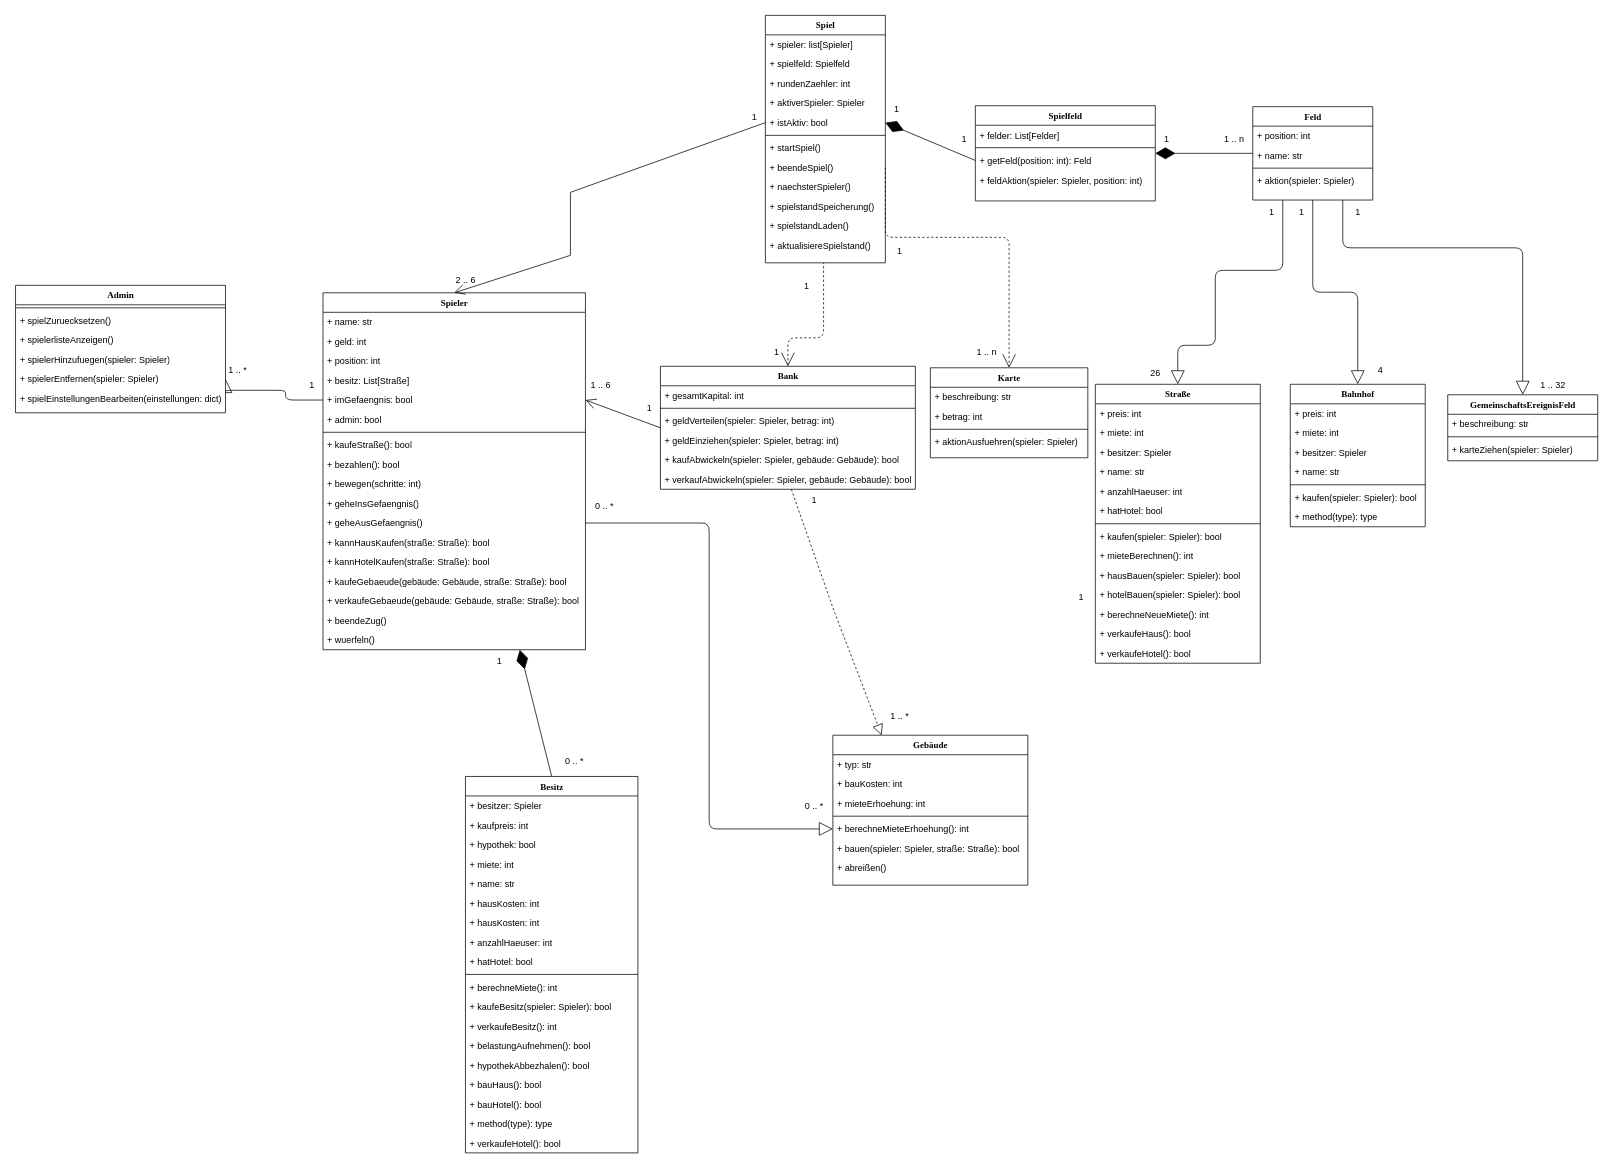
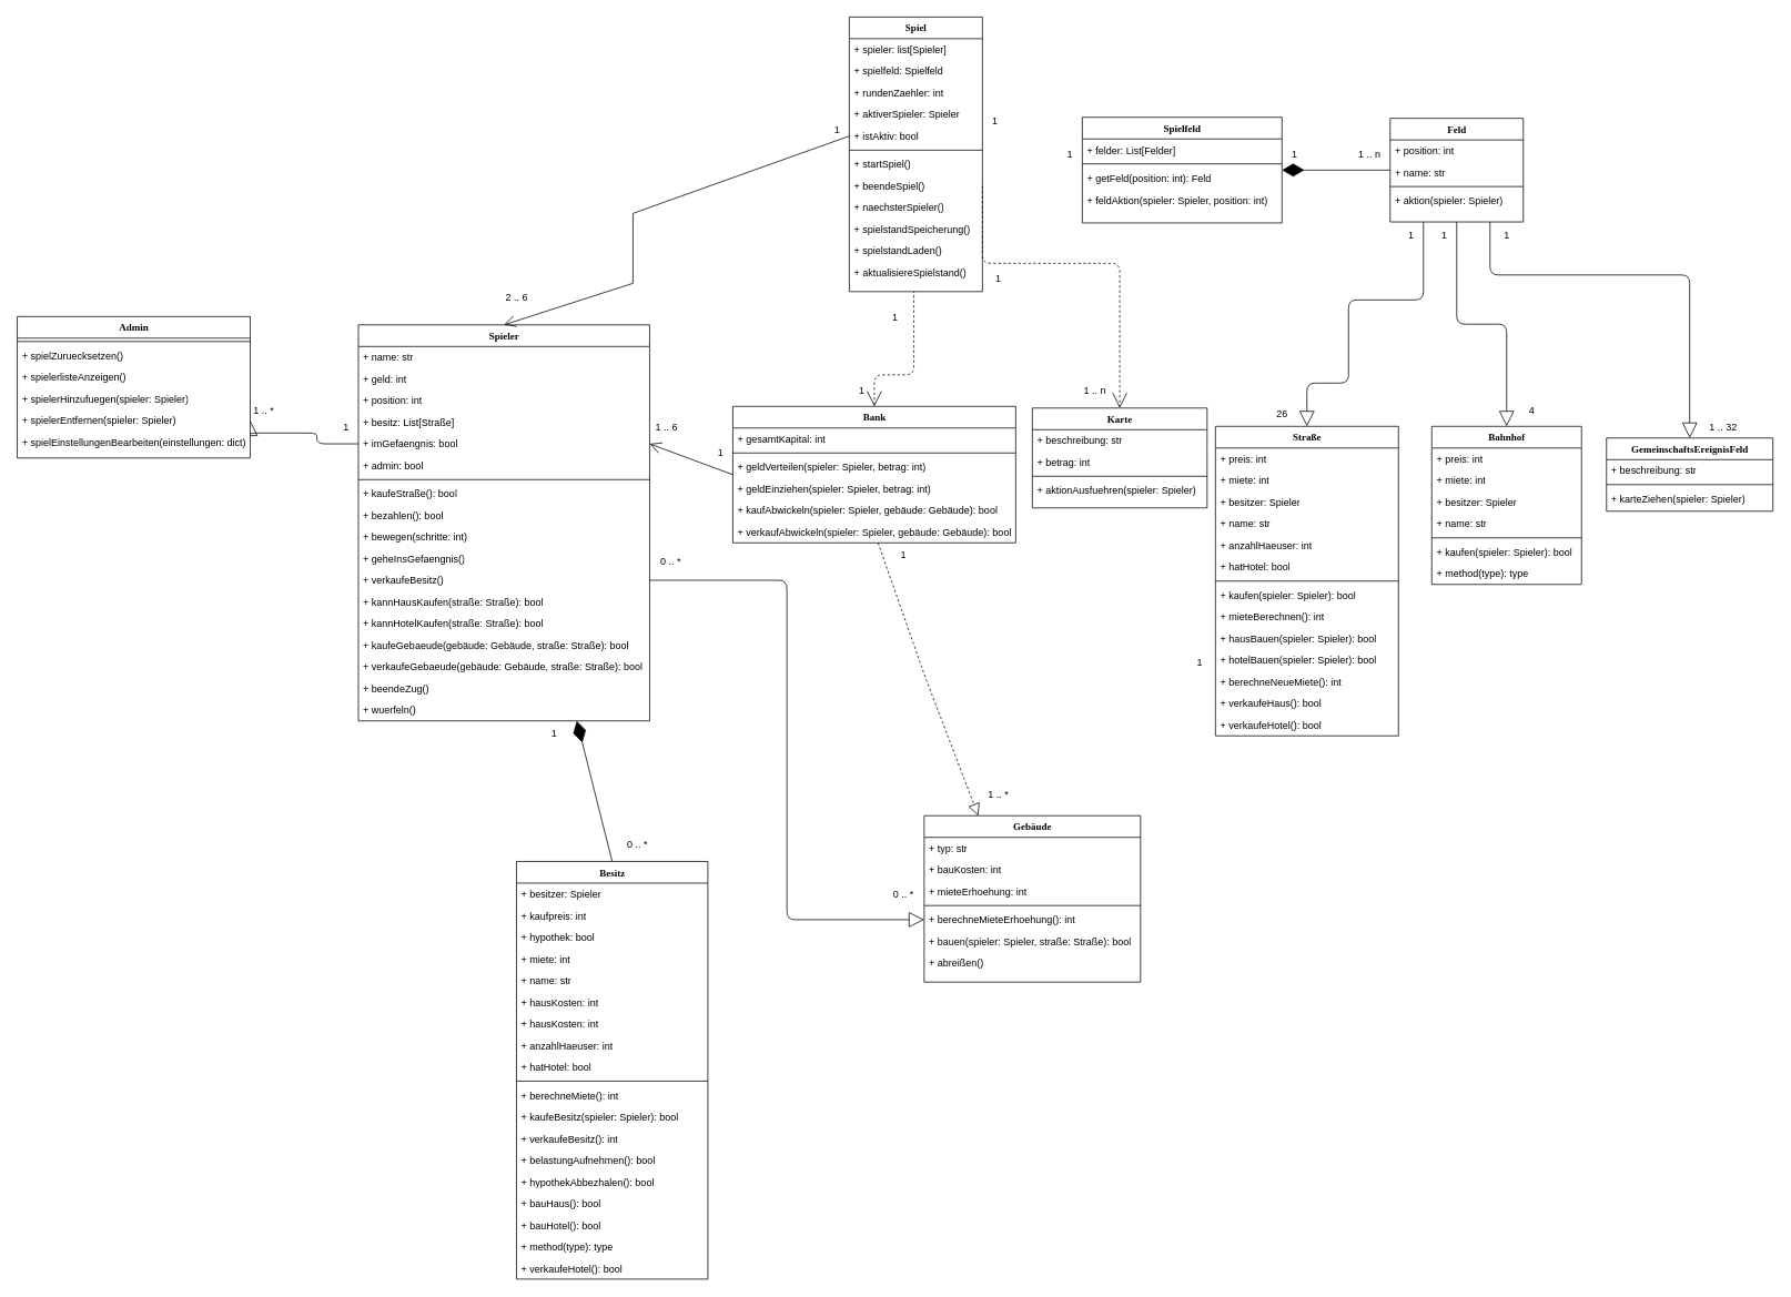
- <mxCell id="69" value="" style="endArrow=diamondThin;endFill=1;endSize=24;html=1;rounded=0;exitX=0;exitY=0.5;exitDx=0;exitDy=0;entryX=1;entryY=0.5;entryDx=0;entryDy=0;" parent="1" source="19" target="8" edge="1"><mxGeometry width="160" relative="1" as="geometry"><mxPoint x="1360" y="230" as="sourcePoint" /><mxPoint x="1270" y="320" as="targetPoint" /></mxGeometry></mxCell>
- <mxCell id="131" value="2 .. 6" style="text;html=1;align=center;verticalAlign=middle;resizable=0;points=[];autosize=1;strokeColor=none;fillColor=none;" parent="1" vertex="1"><mxGeometry x="595" y="358" width="50" height="30" as="geometry" /></mxCell>
+ <mxCell id="131" value="2 .. 6" style="text;html=1;align=center;verticalAlign=middle;resizable=0;points=[];autosize=1;strokeColor=none;fillColor=none;" parent="1" vertex="1"><mxGeometry x="595" y="343" width="50" height="30" as="geometry" /></mxCell>
- <mxCell id="38" value="+ geheAusGefaengnis()" style="text;html=1;strokeColor=none;fillColor=none;align=left;verticalAlign=top;spacingLeft=4;spacingRight=4;whiteSpace=wrap;overflow=hidden;rotatable=0;points=[[0,0.5],[1,0.5]];portConstraint=eastwest;" parent="26" vertex="1"><mxGeometry y="294" width="350" height="26" as="geometry" /></mxCell>
+ <mxCell id="38" value="+ verkaufeBesitz()" style="text;html=1;strokeColor=none;fillColor=none;align=left;verticalAlign=top;spacingLeft=4;spacingRight=4;whiteSpace=wrap;overflow=hidden;rotatable=0;points=[[0,0.5],[1,0.5]];portConstraint=eastwest;" parent="26" vertex="1"><mxGeometry y="294" width="350" height="26" as="geometry" /></mxCell>
